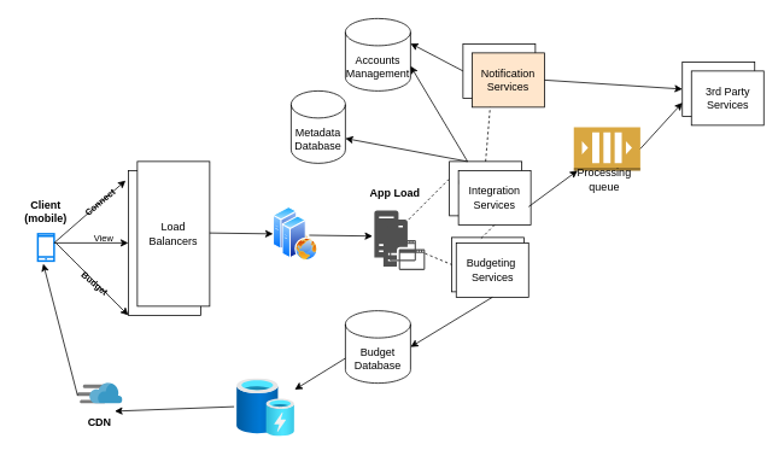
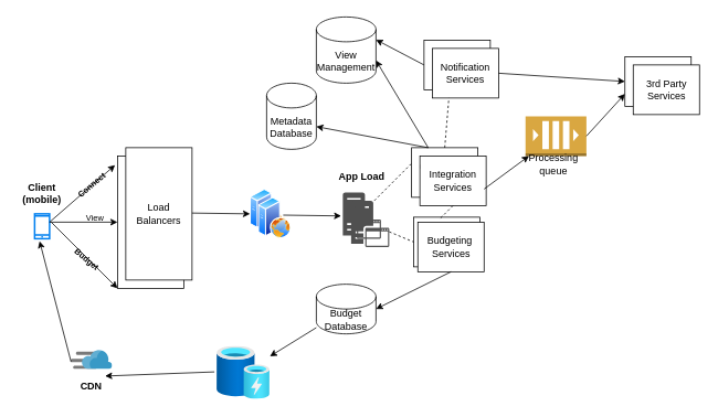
- <mxCell id="30" value="Accounts&lt;br&gt;Management" style="shape=cylinder3;whiteSpace=wrap;html=1;boundedLbl=1;backgroundOutline=1;size=15;" vertex="1" parent="1"><mxGeometry x="381" y="20" width="72" height="80" as="geometry" /></mxCell>
+ <mxCell id="30" value="View&lt;br&gt;Management" style="shape=cylinder3;whiteSpace=wrap;html=1;boundedLbl=1;backgroundOutline=1;size=15;" vertex="1" parent="1"><mxGeometry x="381" y="20" width="72" height="80" as="geometry" /></mxCell>
- <mxCell id="40" value="Notification Services" style="rounded=0;whiteSpace=wrap;html=1;fillColor=#ffe6cc;" vertex="1" parent="1"><mxGeometry x="521" y="58" width="80" height="60" as="geometry" /></mxCell>
+ <mxCell id="40" value="Notification Services" style="rounded=0;whiteSpace=wrap;html=1;" vertex="1" parent="1"><mxGeometry x="521" y="58" width="80" height="60" as="geometry" /></mxCell>
- <mxCell id="33" value="Budget&lt;br&gt;Database" style="shape=cylinder3;whiteSpace=wrap;html=1;boundedLbl=1;backgroundOutline=1;size=15;" vertex="1" parent="1"><mxGeometry x="381" y="343" width="72" height="80" as="geometry" /></mxCell>
+ <mxCell id="33" value="Budget&lt;br&gt;Database" style="shape=cylinder3;whiteSpace=wrap;html=1;boundedLbl=1;backgroundOutline=1;size=15;" vertex="1" parent="1"><mxGeometry x="381" y="343" width="72" height="60" as="geometry" /></mxCell>
